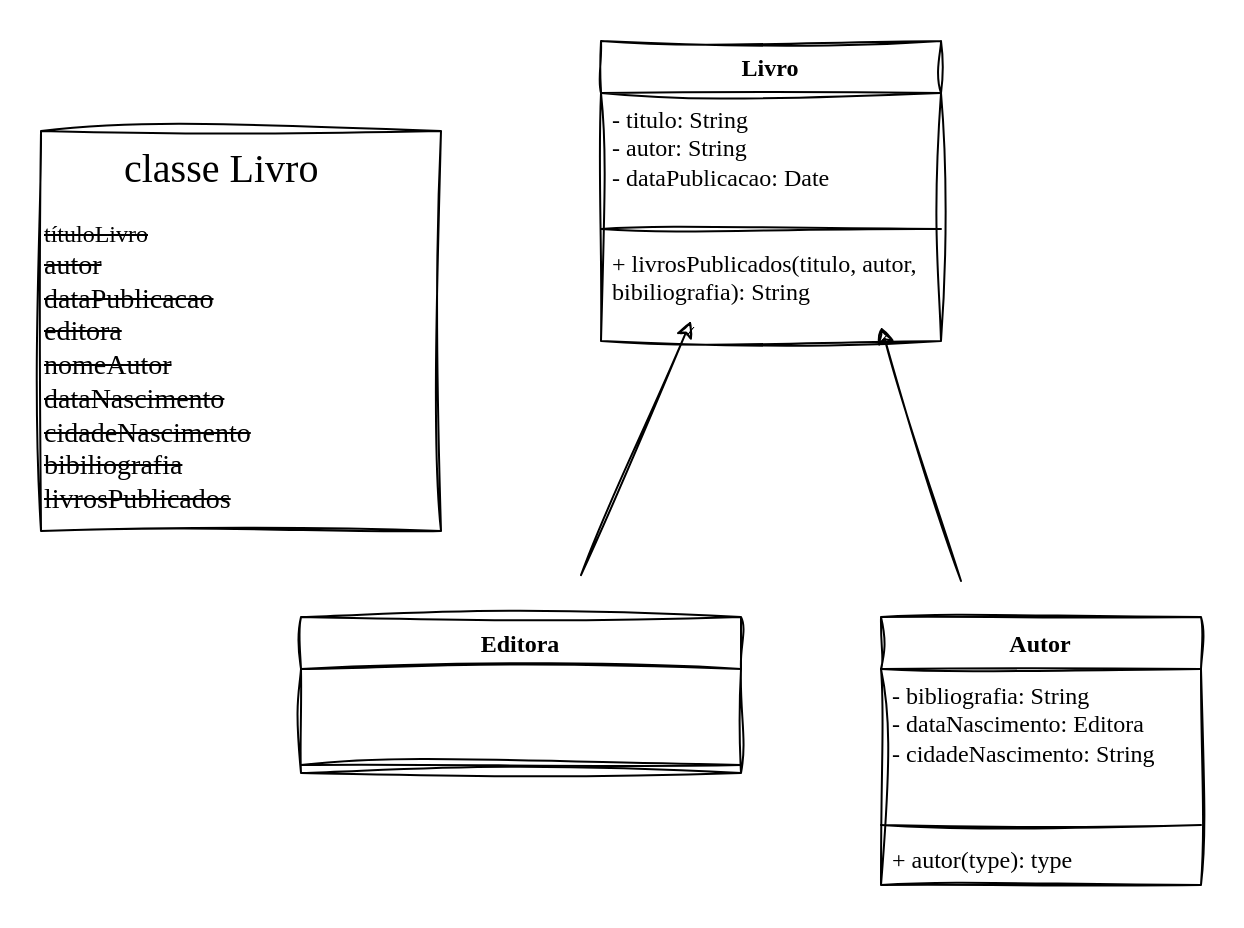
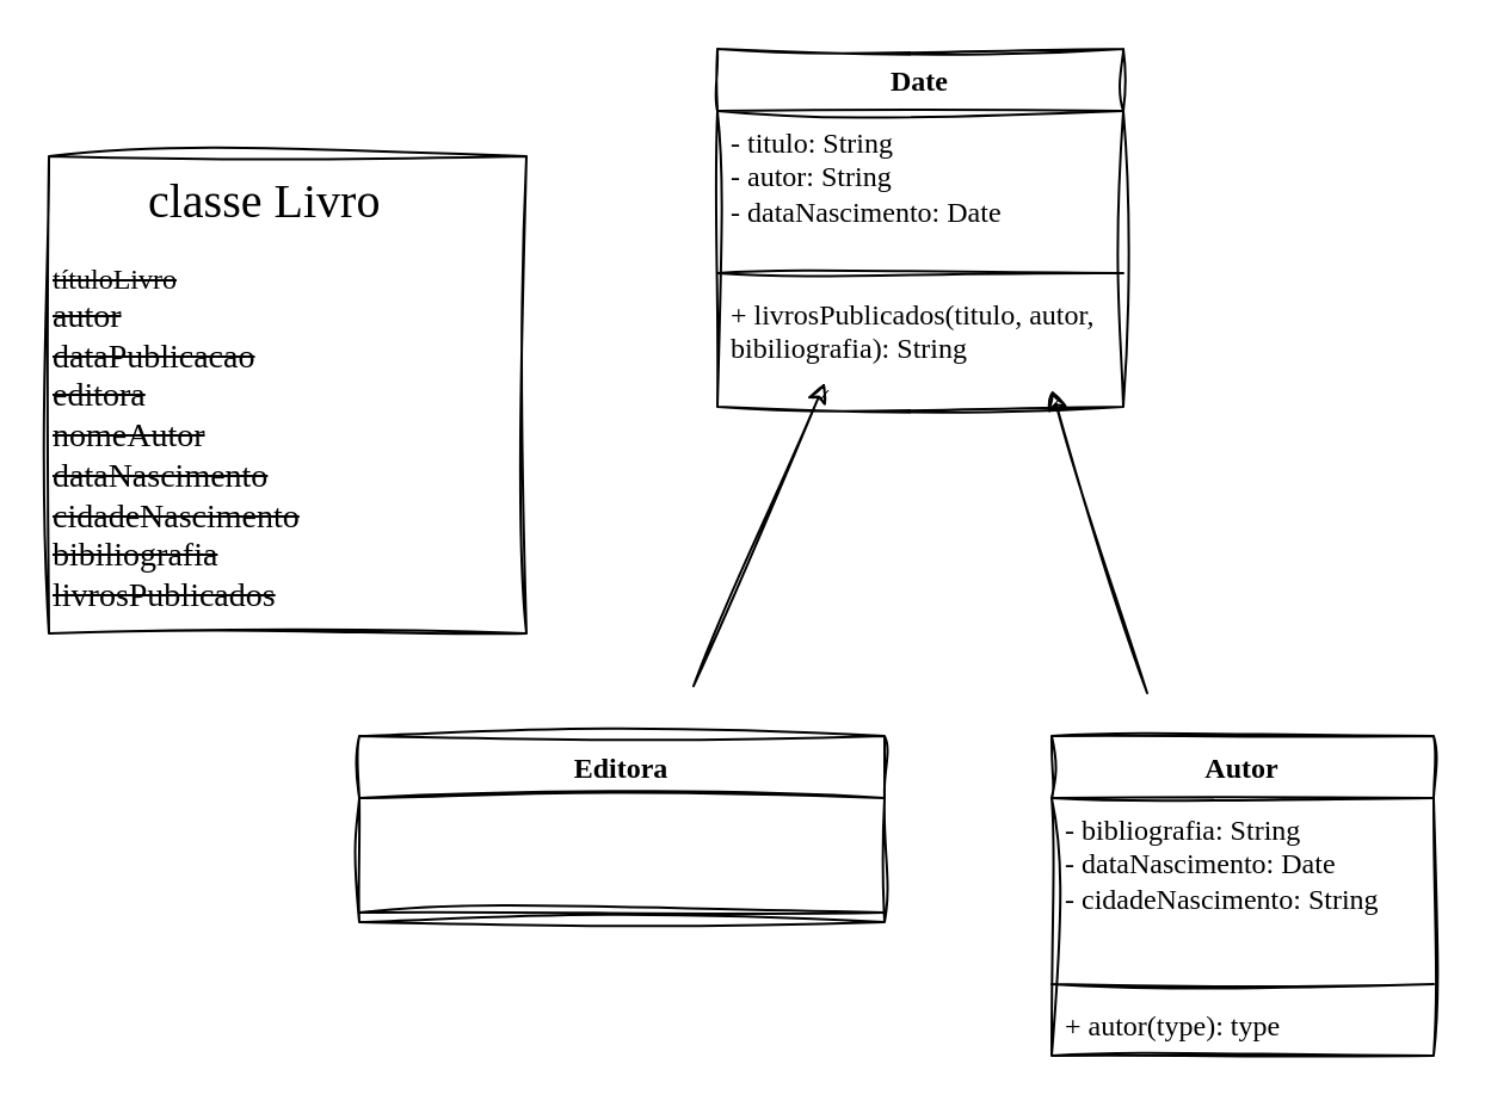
- <mxCell id="3" value="Livro" style="swimlane;fontStyle=1;align=center;verticalAlign=top;childLayout=stackLayout;horizontal=1;startSize=26;horizontalStack=0;resizeParent=1;resizeParentMax=0;resizeLast=0;collapsible=1;marginBottom=0;whiteSpace=wrap;html=1;sketch=1;hachureGap=4;jiggle=2;curveFitting=1;fontFamily=Architects Daughter;fontSource=https%3A%2F%2Ffonts.googleapis.com%2Fcss%3Ffamily%3DArchitects%2BDaughter;" vertex="1" parent="1"><mxGeometry x="300" y="20" width="170" height="150" as="geometry" /></mxCell>
+ <mxCell id="3" value="Date" style="swimlane;fontStyle=1;align=center;verticalAlign=top;childLayout=stackLayout;horizontal=1;startSize=26;horizontalStack=0;resizeParent=1;resizeParentMax=0;resizeLast=0;collapsible=1;marginBottom=0;whiteSpace=wrap;html=1;sketch=1;hachureGap=4;jiggle=2;curveFitting=1;fontFamily=Architects Daughter;fontSource=https%3A%2F%2Ffonts.googleapis.com%2Fcss%3Ffamily%3DArchitects%2BDaughter;" vertex="1" parent="1"><mxGeometry x="300" y="20" width="170" height="150" as="geometry" /></mxCell>
- <mxCell id="4" value="&lt;div&gt;- titulo: String&lt;/div&gt;&lt;div&gt;- autor: String&lt;/div&gt;&lt;div&gt;- dataPublicacao: Date&lt;/div&gt;" style="text;strokeColor=none;fillColor=none;align=left;verticalAlign=top;spacingLeft=4;spacingRight=4;overflow=hidden;rotatable=0;points=[[0,0.5],[1,0.5]];portConstraint=eastwest;whiteSpace=wrap;html=1;fontFamily=Architects Daughter;fontSource=https%3A%2F%2Ffonts.googleapis.com%2Fcss%3Ffamily%3DArchitects%2BDaughter;" vertex="1" parent="3"><mxGeometry y="26" width="170" height="64" as="geometry" /></mxCell>
+ <mxCell id="4" value="&lt;div&gt;- titulo: String&lt;/div&gt;&lt;div&gt;- autor: String&lt;/div&gt;&lt;div&gt;- dataNascimento: Date&lt;/div&gt;" style="text;strokeColor=none;fillColor=none;align=left;verticalAlign=top;spacingLeft=4;spacingRight=4;overflow=hidden;rotatable=0;points=[[0,0.5],[1,0.5]];portConstraint=eastwest;whiteSpace=wrap;html=1;fontFamily=Architects Daughter;fontSource=https%3A%2F%2Ffonts.googleapis.com%2Fcss%3Ffamily%3DArchitects%2BDaughter;" vertex="1" parent="3"><mxGeometry y="26" width="170" height="64" as="geometry" /></mxCell>
- <mxCell id="11" value="&lt;span style=&quot;background-color: initial;&quot;&gt;- bibliografia: String&lt;/span&gt;&lt;div&gt;&lt;div&gt;- dataNascimento: Editora&lt;/div&gt;&lt;div&gt;- cidadeNascimento: String&lt;/div&gt;&lt;/div&gt;" style="text;strokeColor=none;fillColor=none;align=left;verticalAlign=top;spacingLeft=4;spacingRight=4;overflow=hidden;rotatable=0;points=[[0,0.5],[1,0.5]];portConstraint=eastwest;whiteSpace=wrap;html=1;fontFamily=Architects Daughter;fontSource=https%3A%2F%2Ffonts.googleapis.com%2Fcss%3Ffamily%3DArchitects%2BDaughter;" vertex="1" parent="10"><mxGeometry y="26" width="160" height="74" as="geometry" /></mxCell>
+ <mxCell id="11" value="&lt;span style=&quot;background-color: initial;&quot;&gt;- bibliografia: String&lt;/span&gt;&lt;div&gt;&lt;div&gt;- dataNascimento: Date&lt;/div&gt;&lt;div&gt;- cidadeNascimento: String&lt;/div&gt;&lt;/div&gt;" style="text;strokeColor=none;fillColor=none;align=left;verticalAlign=top;spacingLeft=4;spacingRight=4;overflow=hidden;rotatable=0;points=[[0,0.5],[1,0.5]];portConstraint=eastwest;whiteSpace=wrap;html=1;fontFamily=Architects Daughter;fontSource=https%3A%2F%2Ffonts.googleapis.com%2Fcss%3Ffamily%3DArchitects%2BDaughter;" vertex="1" parent="10"><mxGeometry y="26" width="160" height="74" as="geometry" /></mxCell>
